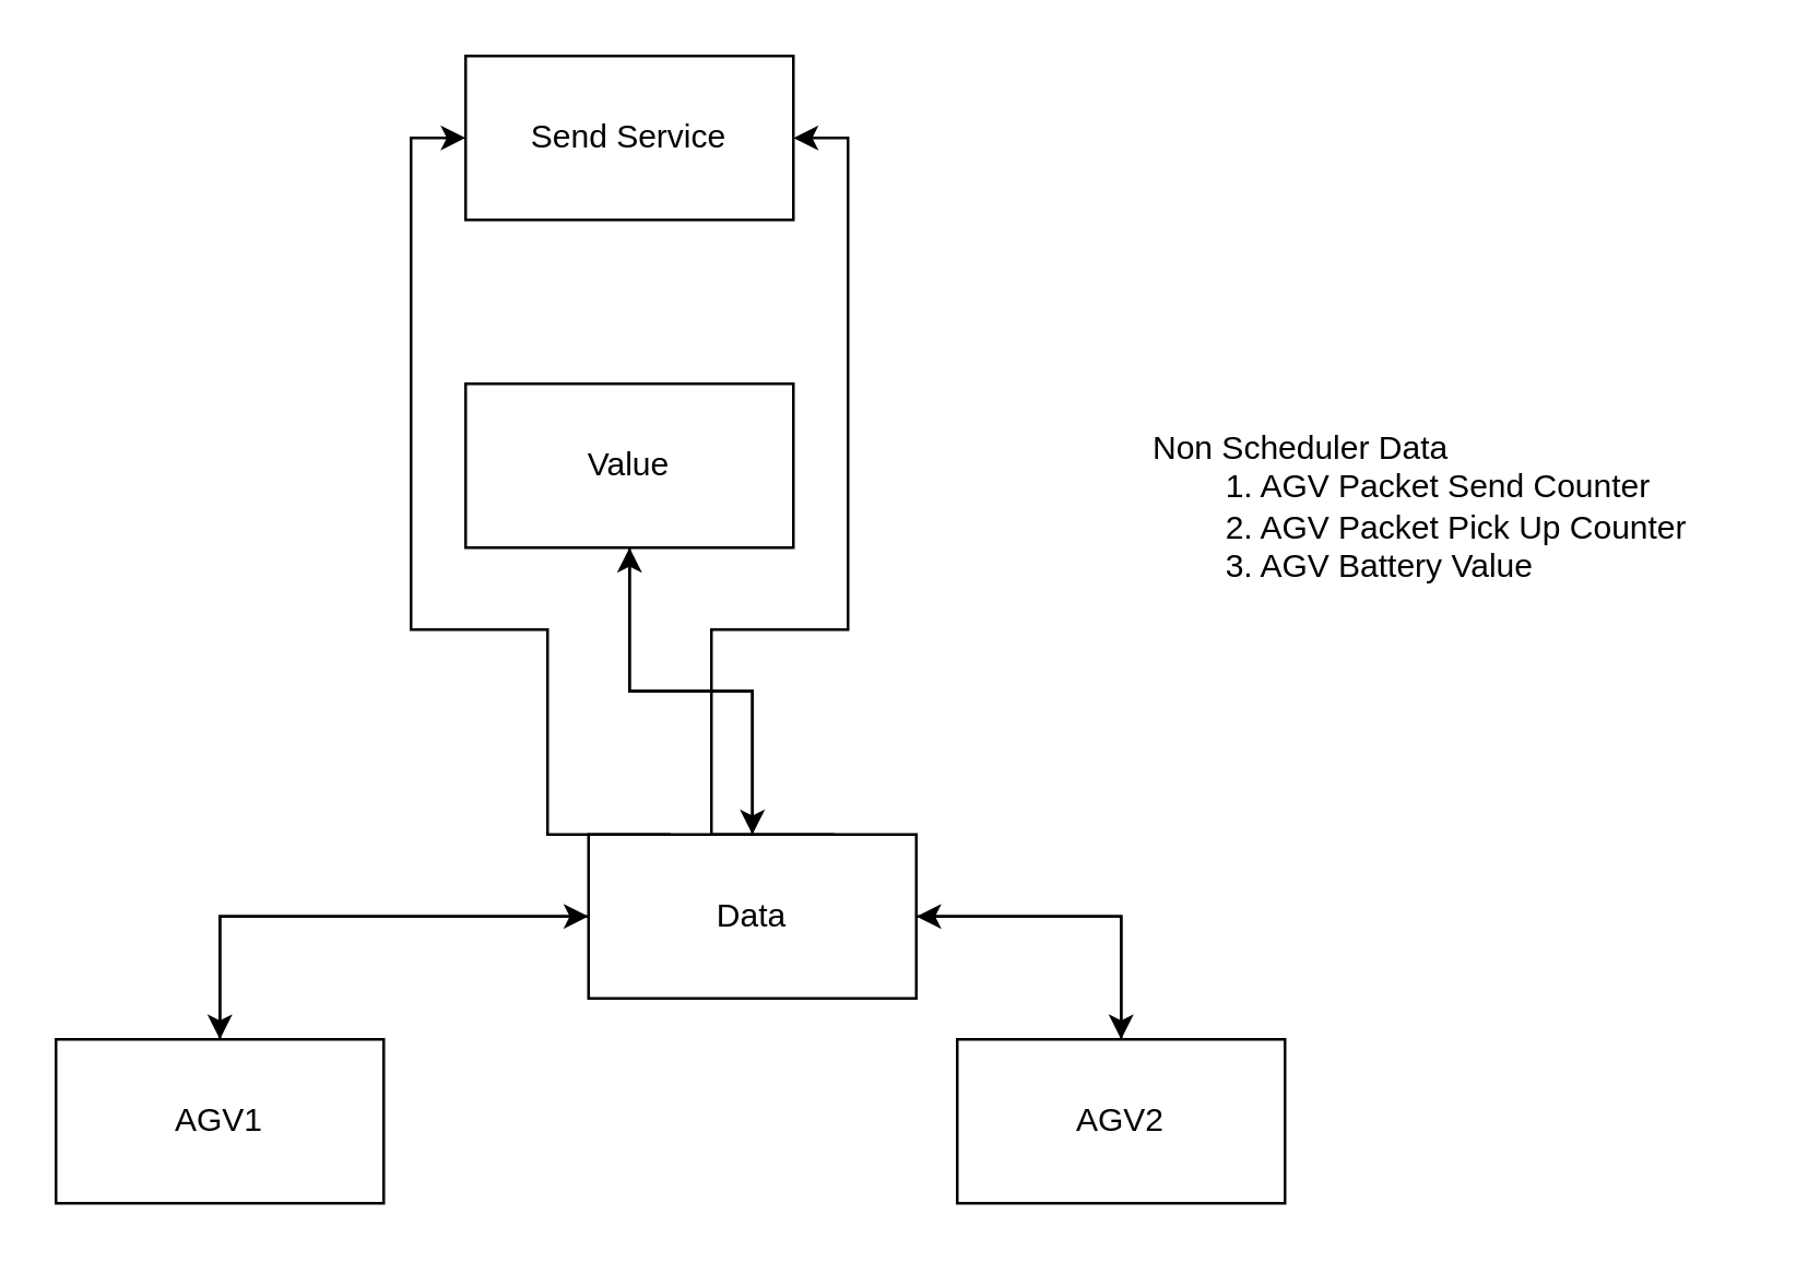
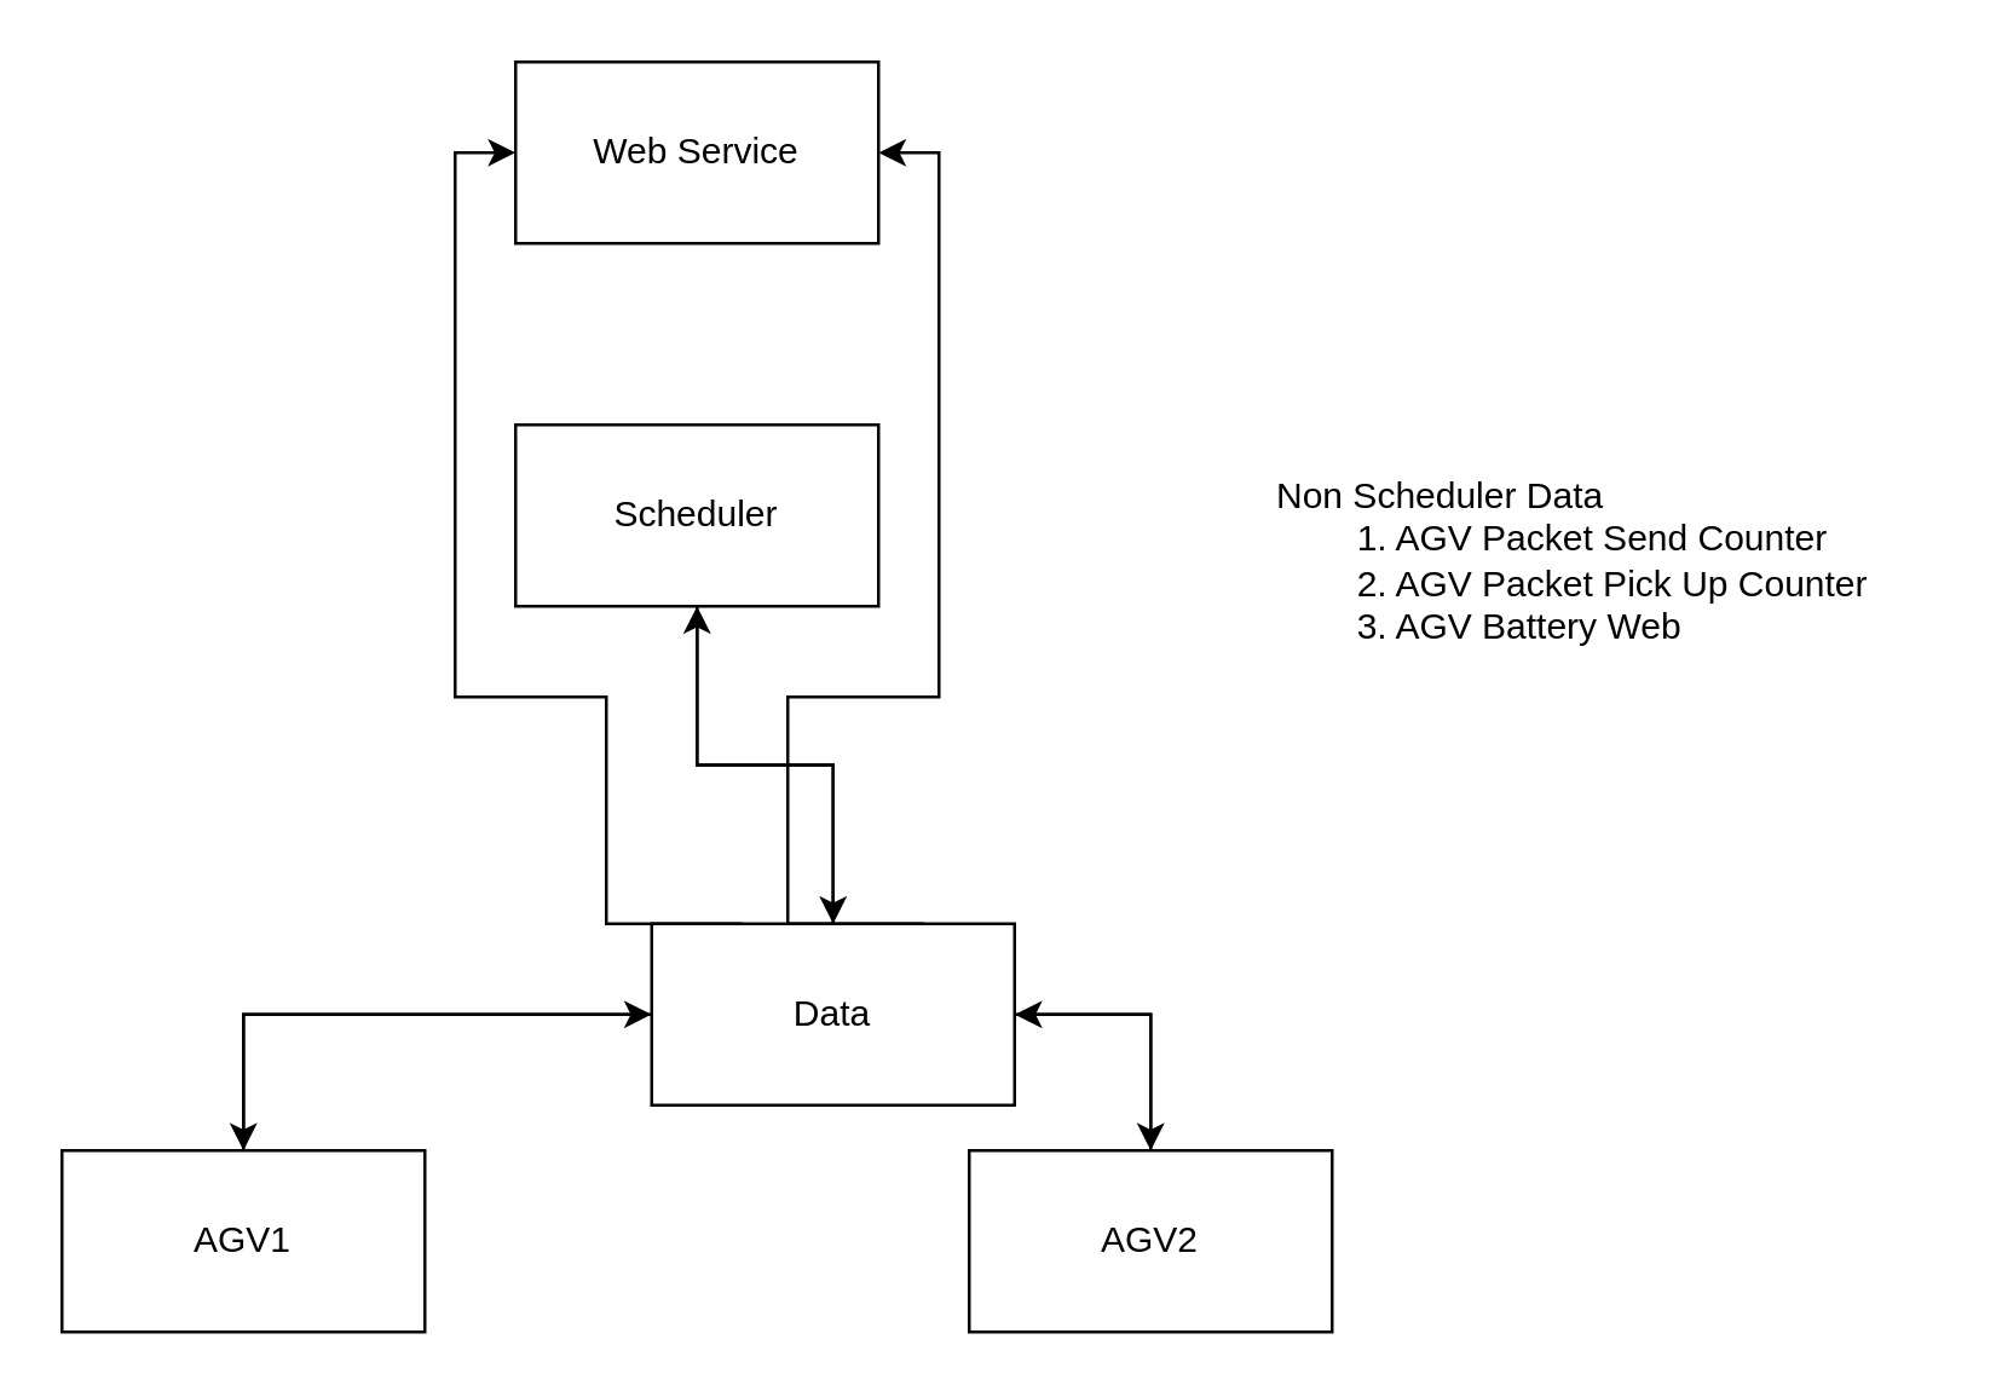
- <mxCell id="2" value="Send Service" style="rounded=0;whiteSpace=wrap;html=1;fillColor=none;" parent="1" vertex="1"><mxGeometry x="170" y="20" width="120" height="60" as="geometry" /></mxCell>
+ <mxCell id="2" value="Web Service" style="rounded=0;whiteSpace=wrap;html=1;fillColor=none;" parent="1" vertex="1"><mxGeometry x="170" y="20" width="120" height="60" as="geometry" /></mxCell>
- <mxCell id="4" value="Value" style="rounded=0;whiteSpace=wrap;html=1;fillColor=none;" parent="1" vertex="1"><mxGeometry x="170" y="140" width="120" height="60" as="geometry" /></mxCell>
+ <mxCell id="4" value="Scheduler" style="rounded=0;whiteSpace=wrap;html=1;fillColor=none;" parent="1" vertex="1"><mxGeometry x="170" y="140" width="120" height="60" as="geometry" /></mxCell>
- <mxCell id="15" value="Non Scheduler Data&lt;div&gt;&lt;span style=&quot;white-space: pre;&quot;&gt;&#09;&lt;/span&gt;1. AGV Packet Send Counter&lt;/div&gt;&lt;div&gt;&lt;span style=&quot;white-space: pre;&quot;&gt;&#09;&lt;/span&gt;2. AGV Packet Pick Up Counter&lt;/div&gt;&lt;div&gt;&lt;span style=&quot;white-space: pre;&quot;&gt;&#09;&lt;/span&gt;3. AGV Battery Value&lt;/div&gt;" style="rounded=0;whiteSpace=wrap;html=1;fillColor=none;align=left;verticalAlign=top;strokeColor=none;" parent="1" vertex="1"><mxGeometry x="420" y="150" width="220" height="70" as="geometry" /></mxCell>
+ <mxCell id="15" value="Non Scheduler Data&lt;div&gt;&lt;span style=&quot;white-space: pre;&quot;&gt;&#09;&lt;/span&gt;1. AGV Packet Send Counter&lt;/div&gt;&lt;div&gt;&lt;span style=&quot;white-space: pre;&quot;&gt;&#09;&lt;/span&gt;2. AGV Packet Pick Up Counter&lt;/div&gt;&lt;div&gt;&lt;span style=&quot;white-space: pre;&quot;&gt;&#09;&lt;/span&gt;3. AGV Battery Web&lt;/div&gt;" style="rounded=0;whiteSpace=wrap;html=1;fillColor=none;align=left;verticalAlign=top;strokeColor=none;" parent="1" vertex="1"><mxGeometry x="420" y="150" width="220" height="70" as="geometry" /></mxCell>
- <mxCell id="8" value="AGV2" style="rounded=0;whiteSpace=wrap;html=1;fillColor=none;" parent="1" vertex="1"><mxGeometry x="350" y="380" width="120" height="60" as="geometry" /></mxCell>
+ <mxCell id="8" value="AGV2" style="rounded=0;whiteSpace=wrap;html=1;fillColor=none;" parent="1" vertex="1"><mxGeometry x="320" y="380" width="120" height="60" as="geometry" /></mxCell>
